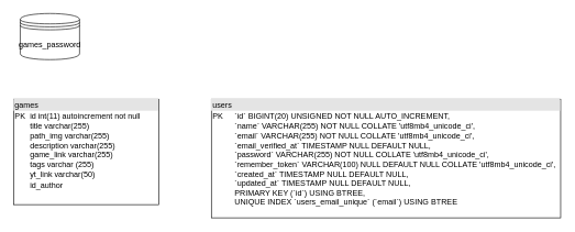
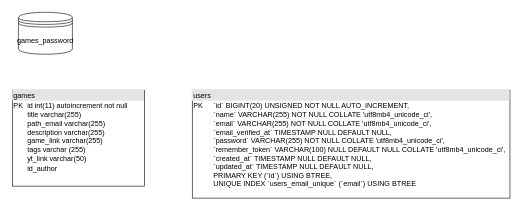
- <mxCell id="3" value="&lt;div style=&quot;box-sizing:border-box;width:100%;background:#e4e4e4;padding:2px;&quot;&gt;games&lt;/div&gt;&lt;table style=&quot;width:100%;font-size:1em;&quot; cellpadding=&quot;2&quot; cellspacing=&quot;0&quot;&gt;&lt;tbody&gt;&lt;tr&gt;&lt;td&gt;PK&lt;br&gt;&lt;br&gt;&lt;br&gt;&lt;br&gt;&lt;br&gt;&lt;br&gt;&lt;br&gt;&lt;/td&gt;&lt;td&gt;id int(11) autoincrement not null&lt;br&gt;title varchar(255)&lt;br&gt;path_img varchar(255)&lt;br&gt;description varchar(255)&lt;br&gt;game_link varchar(255)&lt;br&gt;tags varchar (255)&lt;br&gt;yt_link varchar(50)&lt;/td&gt;&lt;/tr&gt;&lt;tr&gt;&lt;td&gt;&lt;br&gt;&lt;/td&gt;&lt;td&gt;id_author&amp;nbsp;&lt;/td&gt;&lt;/tr&gt;&lt;tr&gt;&lt;td&gt;&lt;/td&gt;&lt;td&gt;&lt;br&gt;&lt;/td&gt;&lt;/tr&gt;&lt;/tbody&gt;&lt;/table&gt;" style="verticalAlign=top;align=left;overflow=fill;html=1;whiteSpace=wrap;" vertex="1" parent="1"><mxGeometry x="20" y="150" width="220" height="160" as="geometry" /></mxCell>
+ <mxCell id="3" value="&lt;div style=&quot;box-sizing:border-box;width:100%;background:#e4e4e4;padding:2px;&quot;&gt;games&lt;/div&gt;&lt;table style=&quot;width:100%;font-size:1em;&quot; cellpadding=&quot;2&quot; cellspacing=&quot;0&quot;&gt;&lt;tbody&gt;&lt;tr&gt;&lt;td&gt;PK&lt;br&gt;&lt;br&gt;&lt;br&gt;&lt;br&gt;&lt;br&gt;&lt;br&gt;&lt;br&gt;&lt;/td&gt;&lt;td&gt;id int(11) autoincrement not null&lt;br&gt;title varchar(255)&lt;br&gt;path_email varchar(255)&lt;br&gt;description varchar(255)&lt;br&gt;game_link varchar(255)&lt;br&gt;tags varchar (255)&lt;br&gt;yt_link varchar(50)&lt;/td&gt;&lt;/tr&gt;&lt;tr&gt;&lt;td&gt;&lt;br&gt;&lt;/td&gt;&lt;td&gt;id_author&amp;nbsp;&lt;/td&gt;&lt;/tr&gt;&lt;tr&gt;&lt;td&gt;&lt;/td&gt;&lt;td&gt;&lt;br&gt;&lt;/td&gt;&lt;/tr&gt;&lt;/tbody&gt;&lt;/table&gt;" style="verticalAlign=top;align=left;overflow=fill;html=1;whiteSpace=wrap;" vertex="1" parent="1"><mxGeometry x="20" y="150" width="220" height="160" as="geometry" /></mxCell>
